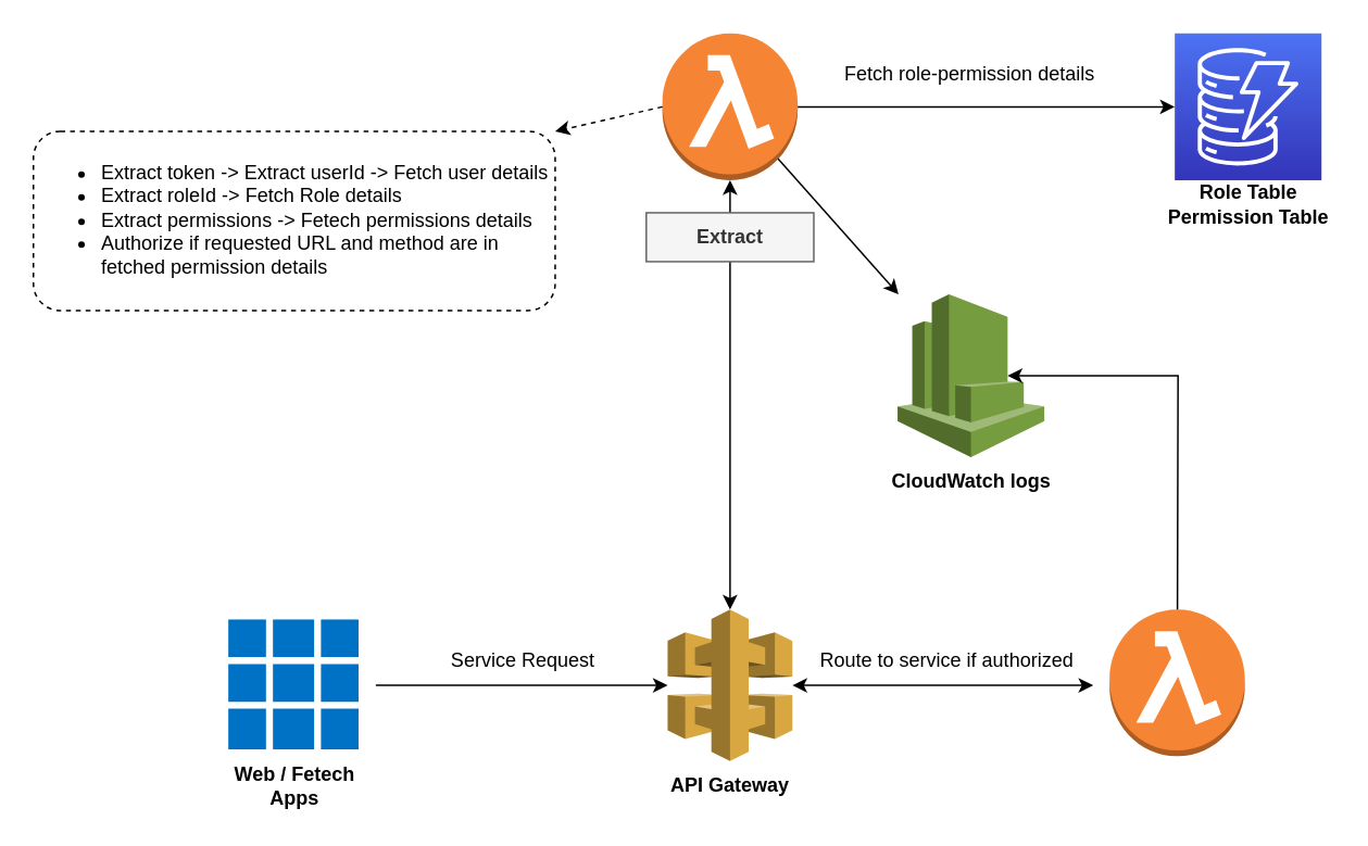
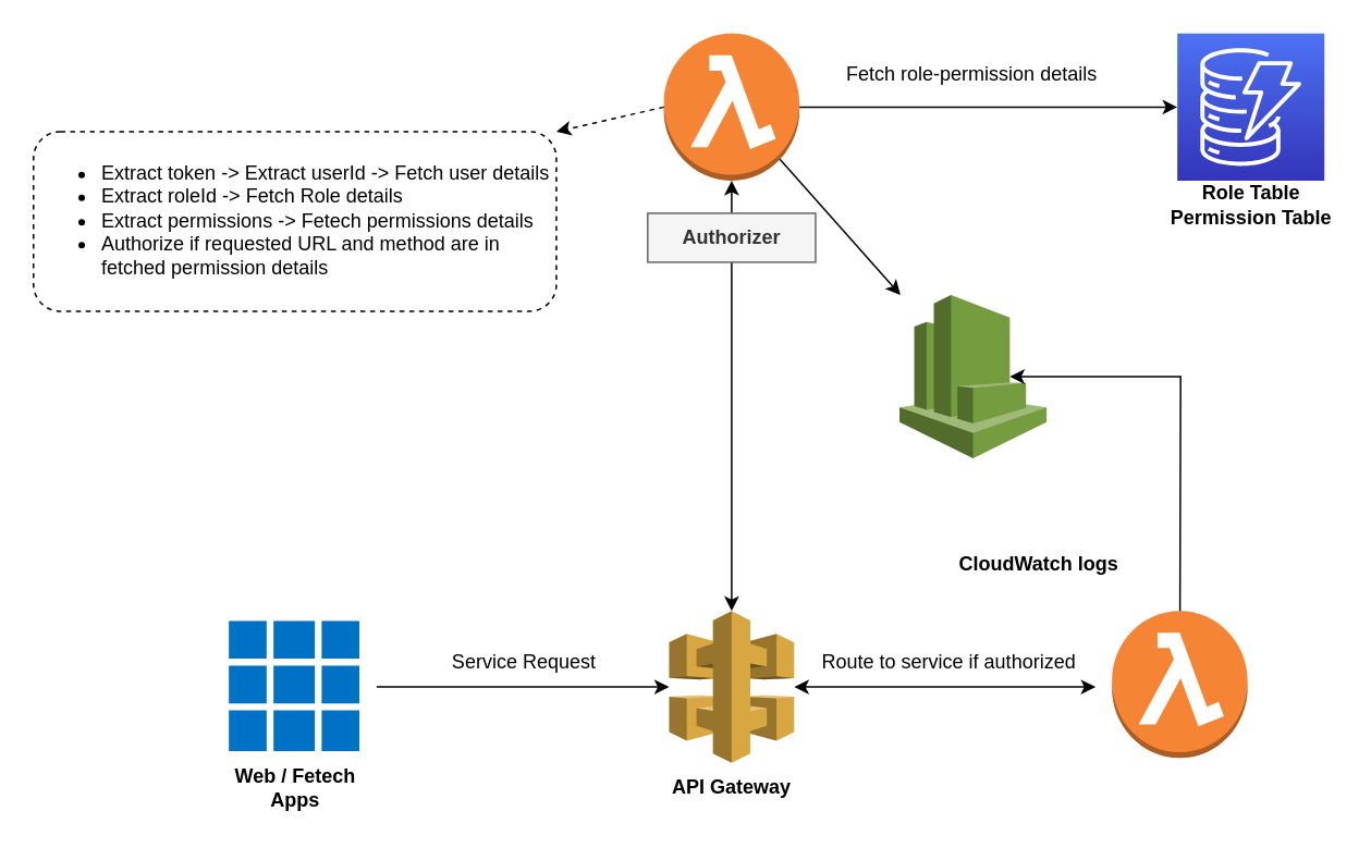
- <mxCell id="16" value="&lt;b&gt;Extract&lt;/b&gt;" style="text;html=1;align=center;verticalAlign=middle;whiteSpace=wrap;rounded=0;fillColor=#f5f5f5;fontColor=#333333;strokeColor=#666666;" vertex="1" parent="1"><mxGeometry x="395.87" y="130" width="102.75" height="30" as="geometry" /></mxCell>
+ <mxCell id="16" value="&lt;b&gt;Authorizer&lt;/b&gt;" style="text;html=1;align=center;verticalAlign=middle;whiteSpace=wrap;rounded=0;fillColor=#f5f5f5;fontColor=#333333;strokeColor=#666666;" vertex="1" parent="1"><mxGeometry x="395.87" y="130" width="102.75" height="30" as="geometry" /></mxCell>
- <mxCell id="22" value="&lt;b&gt;CloudWatch logs&lt;br&gt;&lt;/b&gt;" style="text;html=1;align=center;verticalAlign=middle;whiteSpace=wrap;rounded=0;" vertex="1" parent="1"><mxGeometry x="543.63" y="280" width="102.75" height="30" as="geometry" /></mxCell>
+ <mxCell id="22" value="&lt;b&gt;CloudWatch logs&lt;br&gt;&lt;/b&gt;" style="text;html=1;align=center;verticalAlign=middle;whiteSpace=wrap;rounded=0;" vertex="1" parent="1"><mxGeometry x="583.63" y="330" width="102.75" height="30" as="geometry" /></mxCell>
